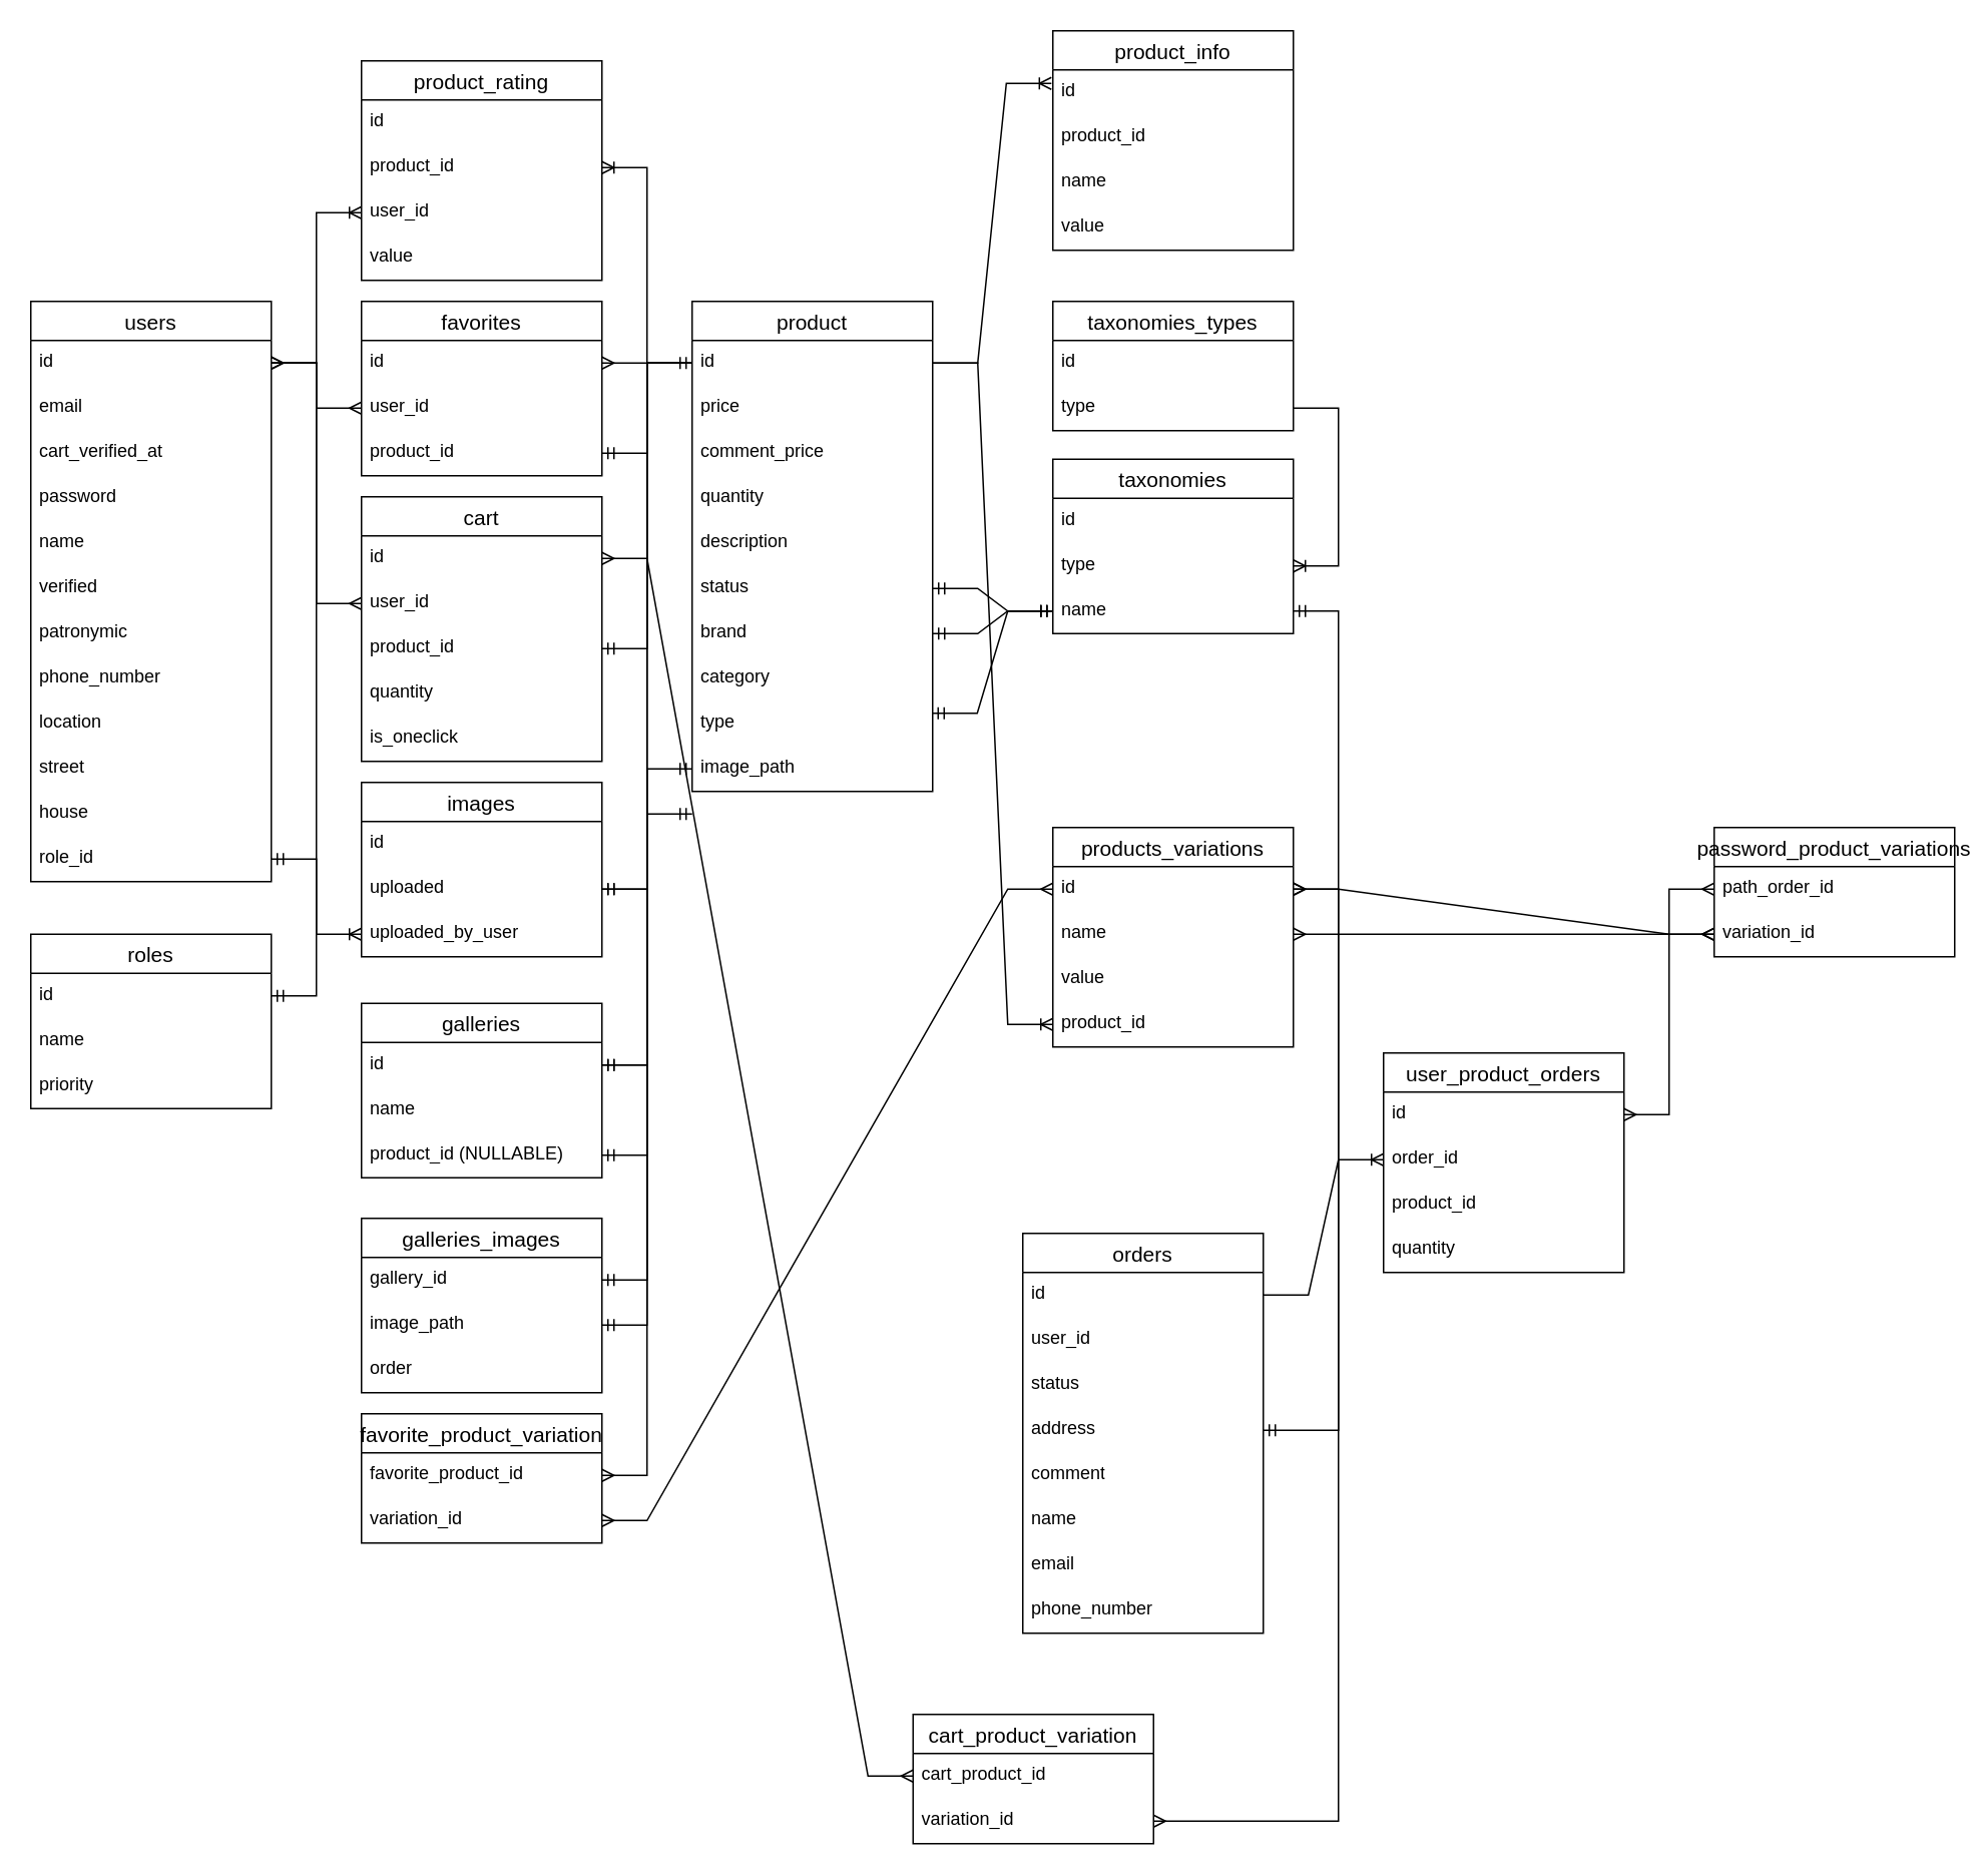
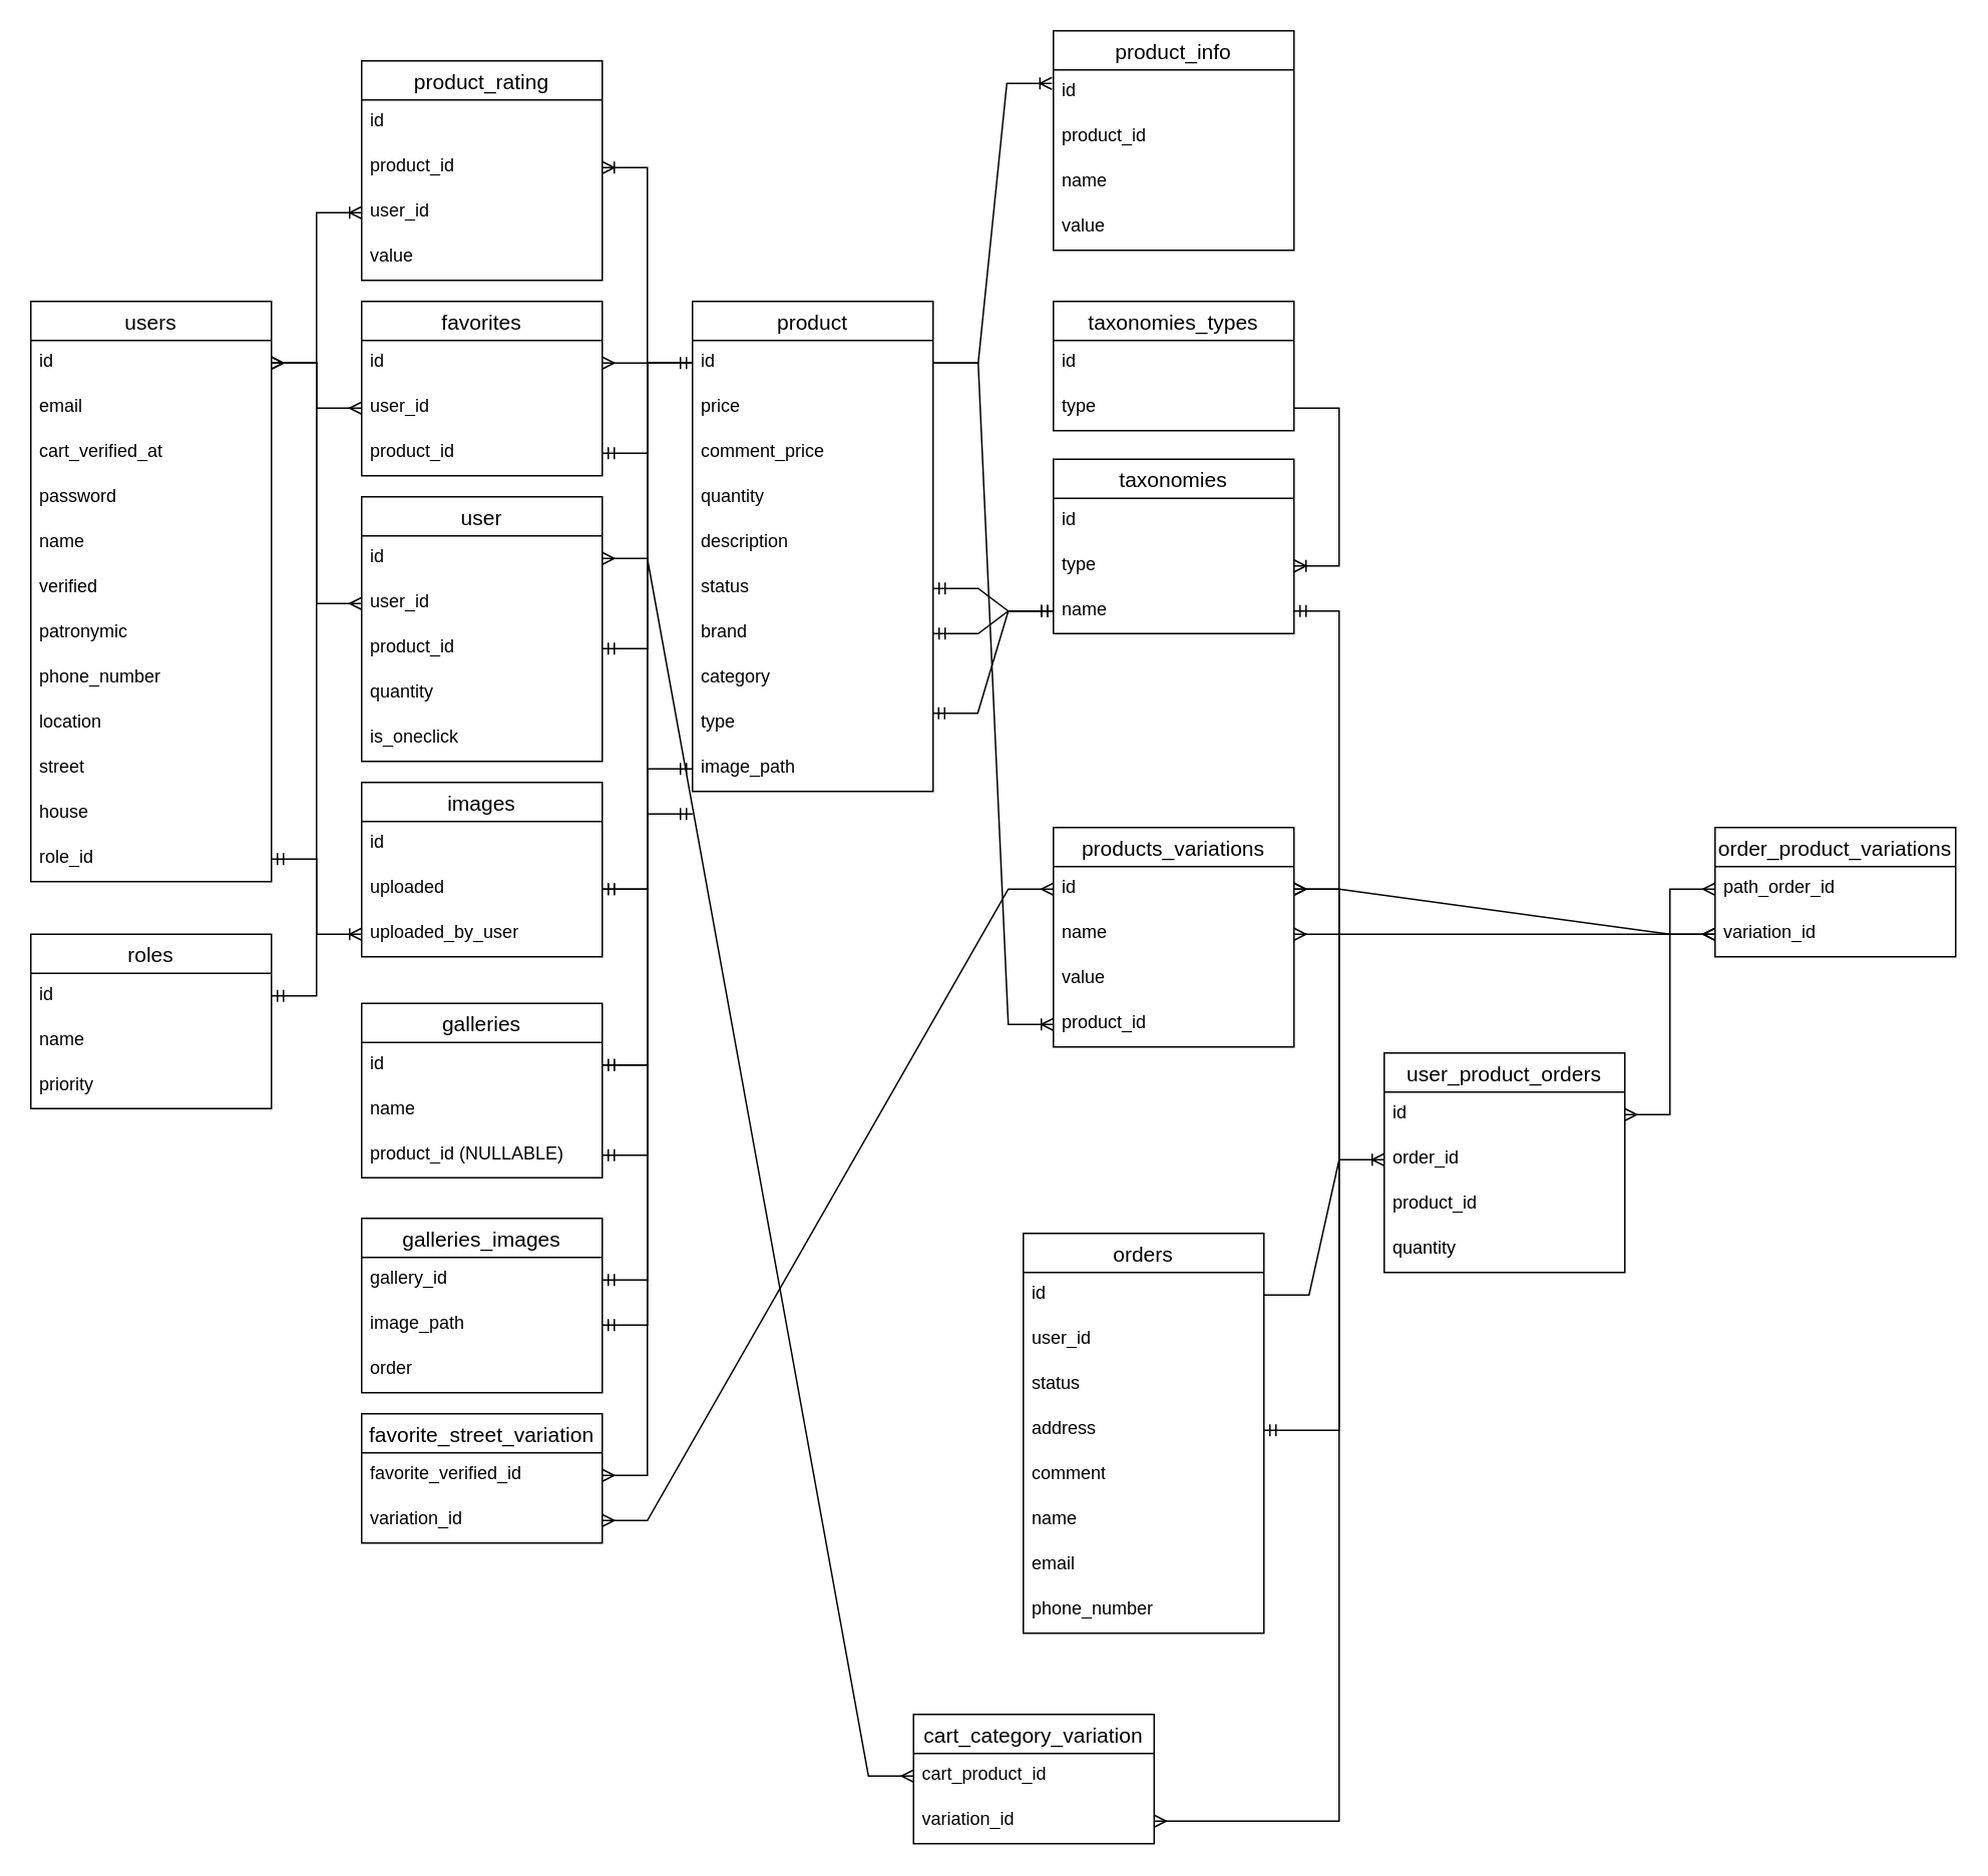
- <mxCell id="19" value="cart" style="swimlane;fontStyle=0;childLayout=stackLayout;horizontal=1;startSize=26;horizontalStack=0;resizeParent=1;resizeParentMax=0;resizeLast=0;collapsible=1;marginBottom=0;align=center;fontSize=14;" parent="1" vertex="1"><mxGeometry x="240" y="330" width="160" height="176" as="geometry" /></mxCell>
+ <mxCell id="19" value="user" style="swimlane;fontStyle=0;childLayout=stackLayout;horizontal=1;startSize=26;horizontalStack=0;resizeParent=1;resizeParentMax=0;resizeLast=0;collapsible=1;marginBottom=0;align=center;fontSize=14;" parent="1" vertex="1"><mxGeometry x="240" y="330" width="160" height="176" as="geometry" /></mxCell>
- <mxCell id="91" value="password_product_variations" style="swimlane;fontStyle=0;childLayout=stackLayout;horizontal=1;startSize=26;horizontalStack=0;resizeParent=1;resizeParentMax=0;resizeLast=0;collapsible=1;marginBottom=0;align=center;fontSize=14;" parent="1" vertex="1"><mxGeometry x="1140" y="550" width="160" height="86" as="geometry" /></mxCell>
+ <mxCell id="91" value="order_product_variations" style="swimlane;fontStyle=0;childLayout=stackLayout;horizontal=1;startSize=26;horizontalStack=0;resizeParent=1;resizeParentMax=0;resizeLast=0;collapsible=1;marginBottom=0;align=center;fontSize=14;" parent="1" vertex="1"><mxGeometry x="1140" y="550" width="160" height="86" as="geometry" /></mxCell>
- <mxCell id="104" value="favorite_product_variation" style="swimlane;fontStyle=0;childLayout=stackLayout;horizontal=1;startSize=26;horizontalStack=0;resizeParent=1;resizeParentMax=0;resizeLast=0;collapsible=1;marginBottom=0;align=center;fontSize=14;" parent="1" vertex="1"><mxGeometry x="240" y="940" width="160" height="86" as="geometry" /></mxCell>
+ <mxCell id="104" value="favorite_street_variation" style="swimlane;fontStyle=0;childLayout=stackLayout;horizontal=1;startSize=26;horizontalStack=0;resizeParent=1;resizeParentMax=0;resizeLast=0;collapsible=1;marginBottom=0;align=center;fontSize=14;" parent="1" vertex="1"><mxGeometry x="240" y="940" width="160" height="86" as="geometry" /></mxCell>
- <mxCell id="105" value="favorite_product_id" style="text;strokeColor=none;fillColor=none;spacingLeft=4;spacingRight=4;overflow=hidden;rotatable=0;points=[[0,0.5],[1,0.5]];portConstraint=eastwest;fontSize=12;whiteSpace=wrap;html=1;" parent="104" vertex="1"><mxGeometry y="26" width="160" height="30" as="geometry" /></mxCell>
+ <mxCell id="105" value="favorite_verified_id" style="text;strokeColor=none;fillColor=none;spacingLeft=4;spacingRight=4;overflow=hidden;rotatable=0;points=[[0,0.5],[1,0.5]];portConstraint=eastwest;fontSize=12;whiteSpace=wrap;html=1;" parent="104" vertex="1"><mxGeometry y="26" width="160" height="30" as="geometry" /></mxCell>
- <mxCell id="100" value="cart_product_variation" style="swimlane;fontStyle=0;childLayout=stackLayout;horizontal=1;startSize=26;horizontalStack=0;resizeParent=1;resizeParentMax=0;resizeLast=0;collapsible=1;marginBottom=0;align=center;fontSize=14;" parent="1" vertex="1"><mxGeometry x="607" y="1140" width="160" height="86" as="geometry" /></mxCell>
+ <mxCell id="100" value="cart_category_variation" style="swimlane;fontStyle=0;childLayout=stackLayout;horizontal=1;startSize=26;horizontalStack=0;resizeParent=1;resizeParentMax=0;resizeLast=0;collapsible=1;marginBottom=0;align=center;fontSize=14;" parent="1" vertex="1"><mxGeometry x="607" y="1140" width="160" height="86" as="geometry" /></mxCell>
